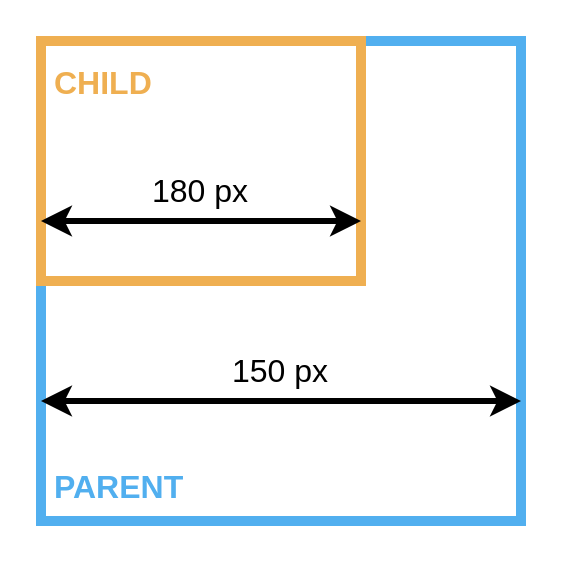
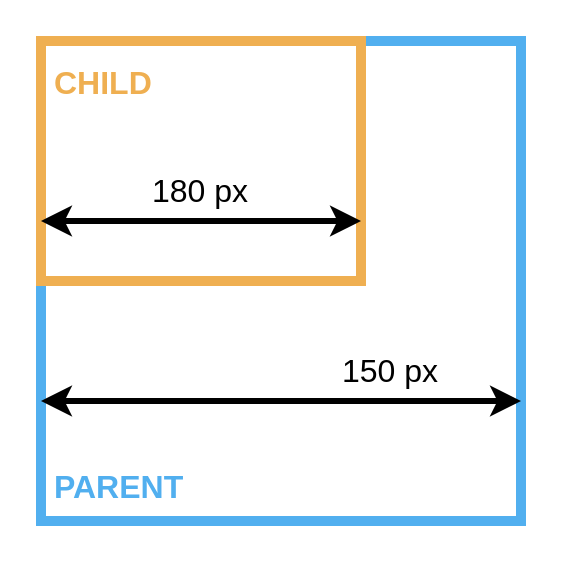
- <mxCell id="7" value="&lt;font style=&quot;font-size: 16px;&quot;&gt;150 px&lt;/font&gt;" style="text;html=1;strokeColor=none;fillColor=none;align=center;verticalAlign=middle;whiteSpace=wrap;rounded=0;" vertex="1" parent="1"><mxGeometry x="110" y="170" width="60" height="30" as="geometry" /></mxCell>
+ <mxCell id="7" value="&lt;font style=&quot;font-size: 16px;&quot;&gt;150 px&lt;/font&gt;" style="text;html=1;strokeColor=none;fillColor=none;align=center;verticalAlign=middle;whiteSpace=wrap;rounded=0;" vertex="1" parent="1"><mxGeometry x="165" y="170" width="60" height="30" as="geometry" /></mxCell>
